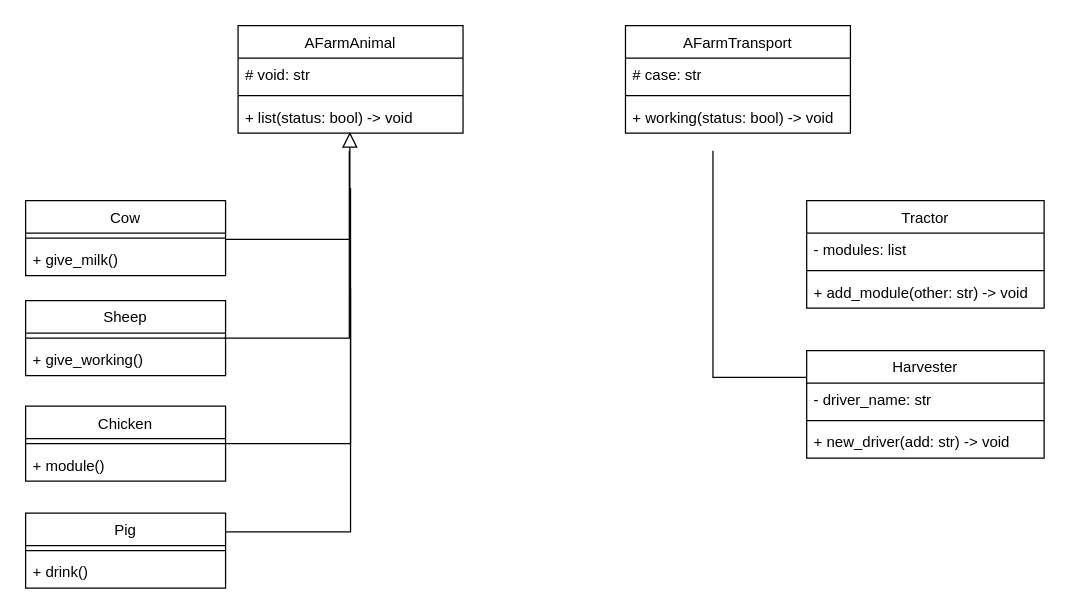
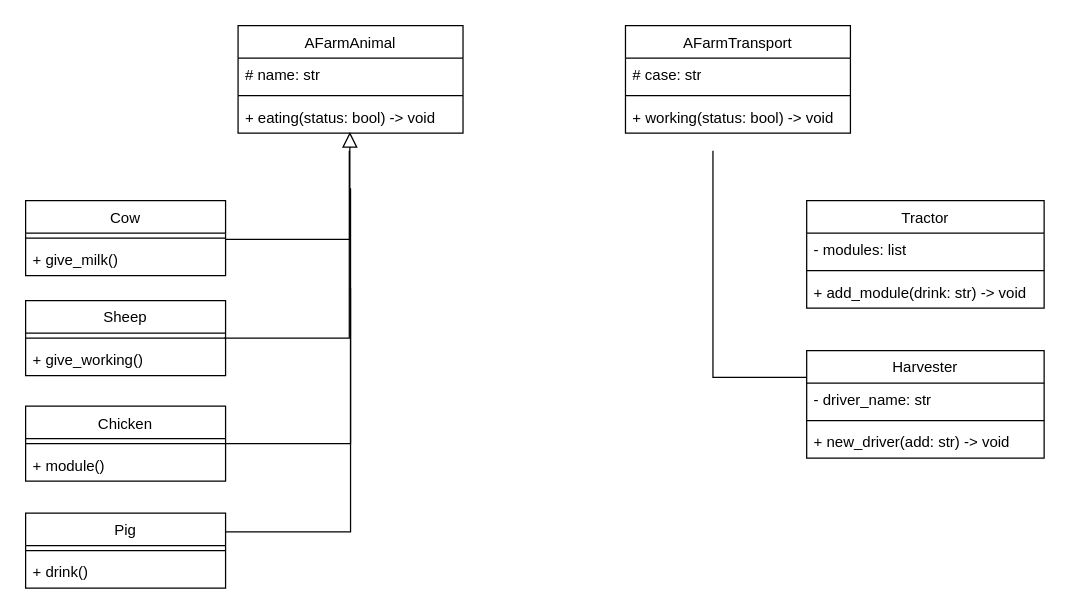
- <mxCell id="7" value="# void: str" style="text;strokeColor=none;fillColor=none;align=left;verticalAlign=top;spacingLeft=4;spacingRight=4;overflow=hidden;rotatable=0;points=[[0,0.5],[1,0.5]];portConstraint=eastwest;whiteSpace=wrap;html=1;" parent="6" vertex="1"><mxGeometry y="26" width="180" height="26" as="geometry" /></mxCell>
+ <mxCell id="7" value="# name: str" style="text;strokeColor=none;fillColor=none;align=left;verticalAlign=top;spacingLeft=4;spacingRight=4;overflow=hidden;rotatable=0;points=[[0,0.5],[1,0.5]];portConstraint=eastwest;whiteSpace=wrap;html=1;" parent="6" vertex="1"><mxGeometry y="26" width="180" height="26" as="geometry" /></mxCell>
- <mxCell id="9" value="+ list(status: bool) -&amp;gt; void" style="text;strokeColor=none;fillColor=none;align=left;verticalAlign=top;spacingLeft=4;spacingRight=4;overflow=hidden;rotatable=0;points=[[0,0.5],[1,0.5]];portConstraint=eastwest;whiteSpace=wrap;html=1;" parent="6" vertex="1"><mxGeometry y="60" width="180" height="26" as="geometry" /></mxCell>
+ <mxCell id="9" value="+ eating(status: bool) -&amp;gt; void" style="text;strokeColor=none;fillColor=none;align=left;verticalAlign=top;spacingLeft=4;spacingRight=4;overflow=hidden;rotatable=0;points=[[0,0.5],[1,0.5]];portConstraint=eastwest;whiteSpace=wrap;html=1;" parent="6" vertex="1"><mxGeometry y="60" width="180" height="26" as="geometry" /></mxCell>
- <mxCell id="30" value="+ add_module(other: str) -&amp;gt; void" style="text;strokeColor=none;fillColor=none;align=left;verticalAlign=top;spacingLeft=4;spacingRight=4;overflow=hidden;rotatable=0;points=[[0,0.5],[1,0.5]];portConstraint=eastwest;whiteSpace=wrap;html=1;" vertex="1" parent="27"><mxGeometry y="60" width="190" height="26" as="geometry" /></mxCell>
+ <mxCell id="30" value="+ add_module(drink: str) -&amp;gt; void" style="text;strokeColor=none;fillColor=none;align=left;verticalAlign=top;spacingLeft=4;spacingRight=4;overflow=hidden;rotatable=0;points=[[0,0.5],[1,0.5]];portConstraint=eastwest;whiteSpace=wrap;html=1;" vertex="1" parent="27"><mxGeometry y="60" width="190" height="26" as="geometry" /></mxCell>
